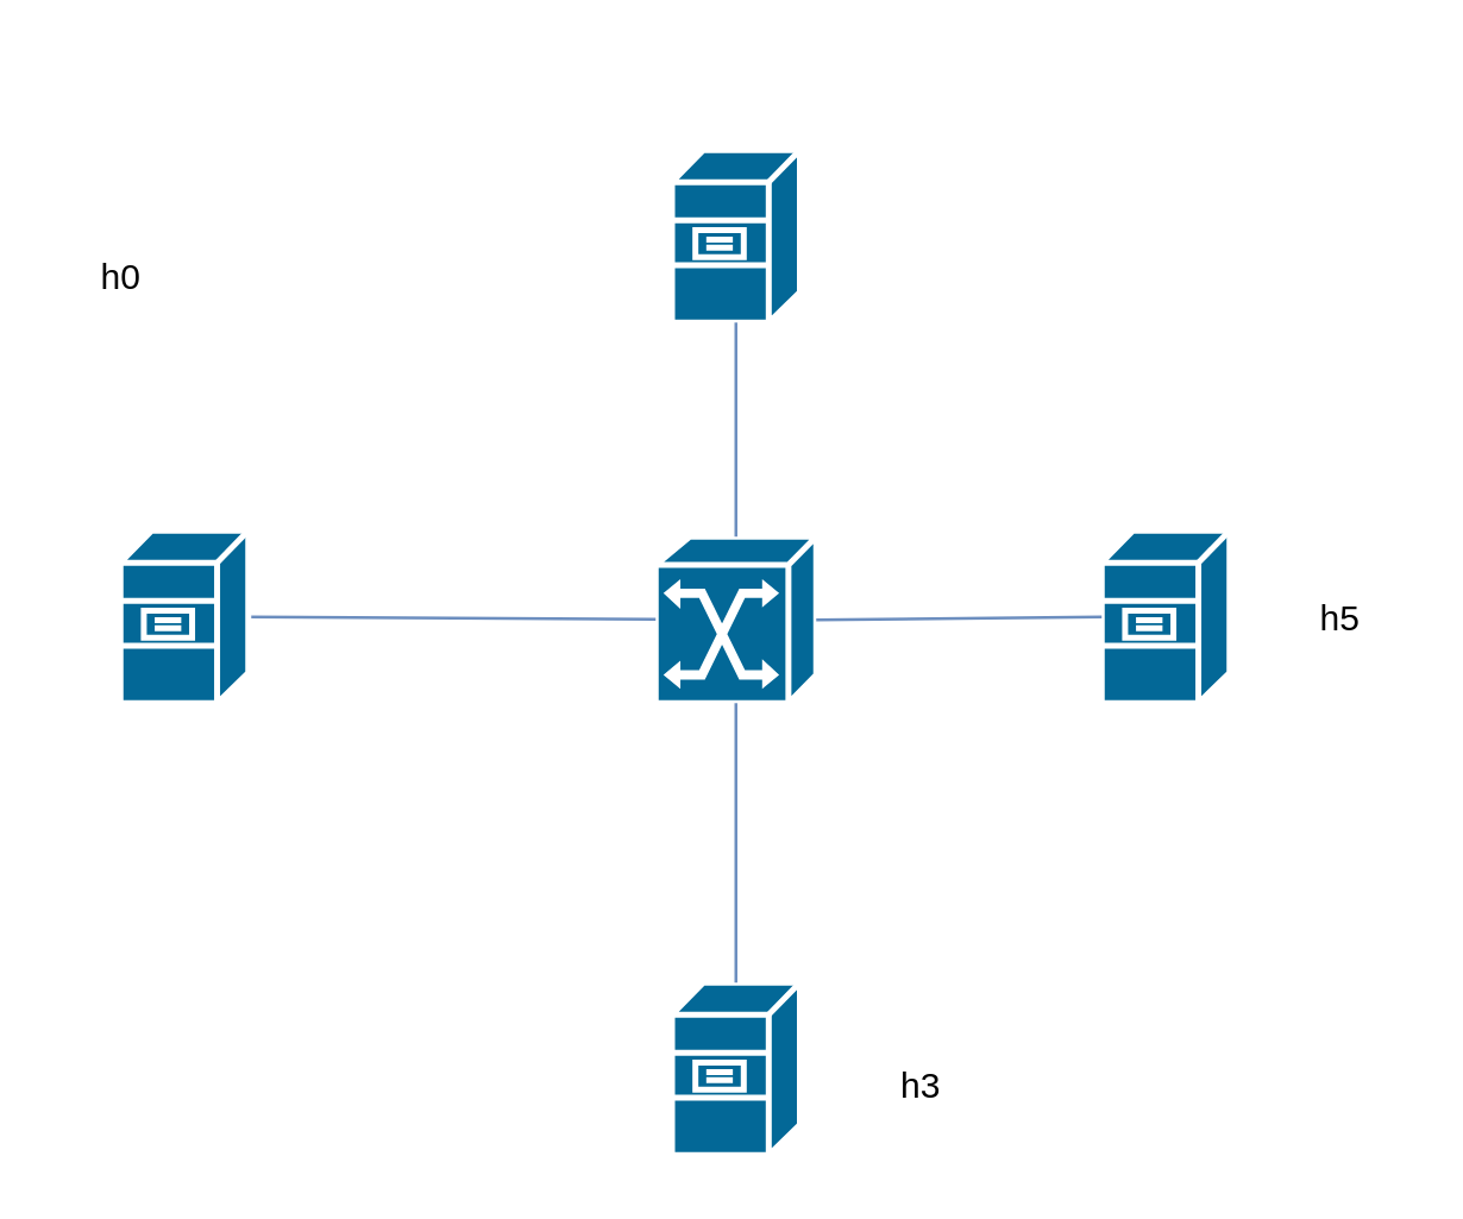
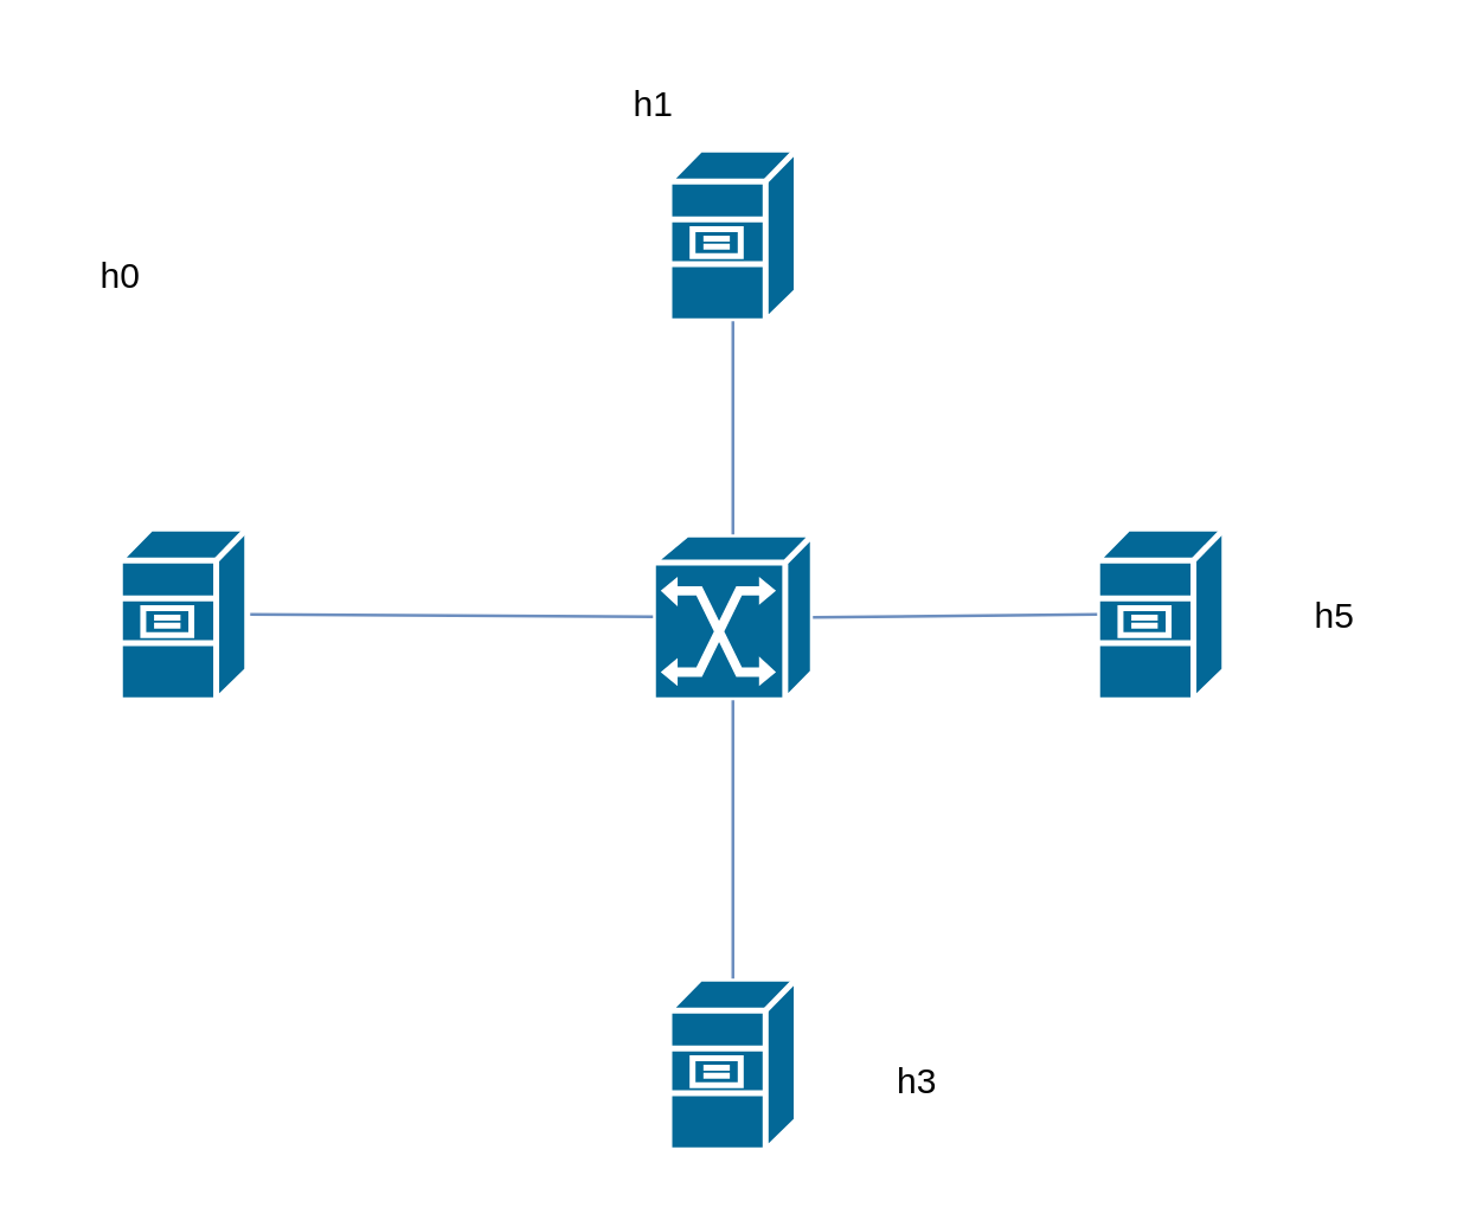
+ <mxCell id="12" value="h1" style="text;html=1;align=center;verticalAlign=middle;resizable=0;points=[];autosize=1;strokeColor=none;fillColor=none;" vertex="1" parent="1"><mxGeometry x="200" y="20" width="40" height="30" as="geometry" /></mxCell>
